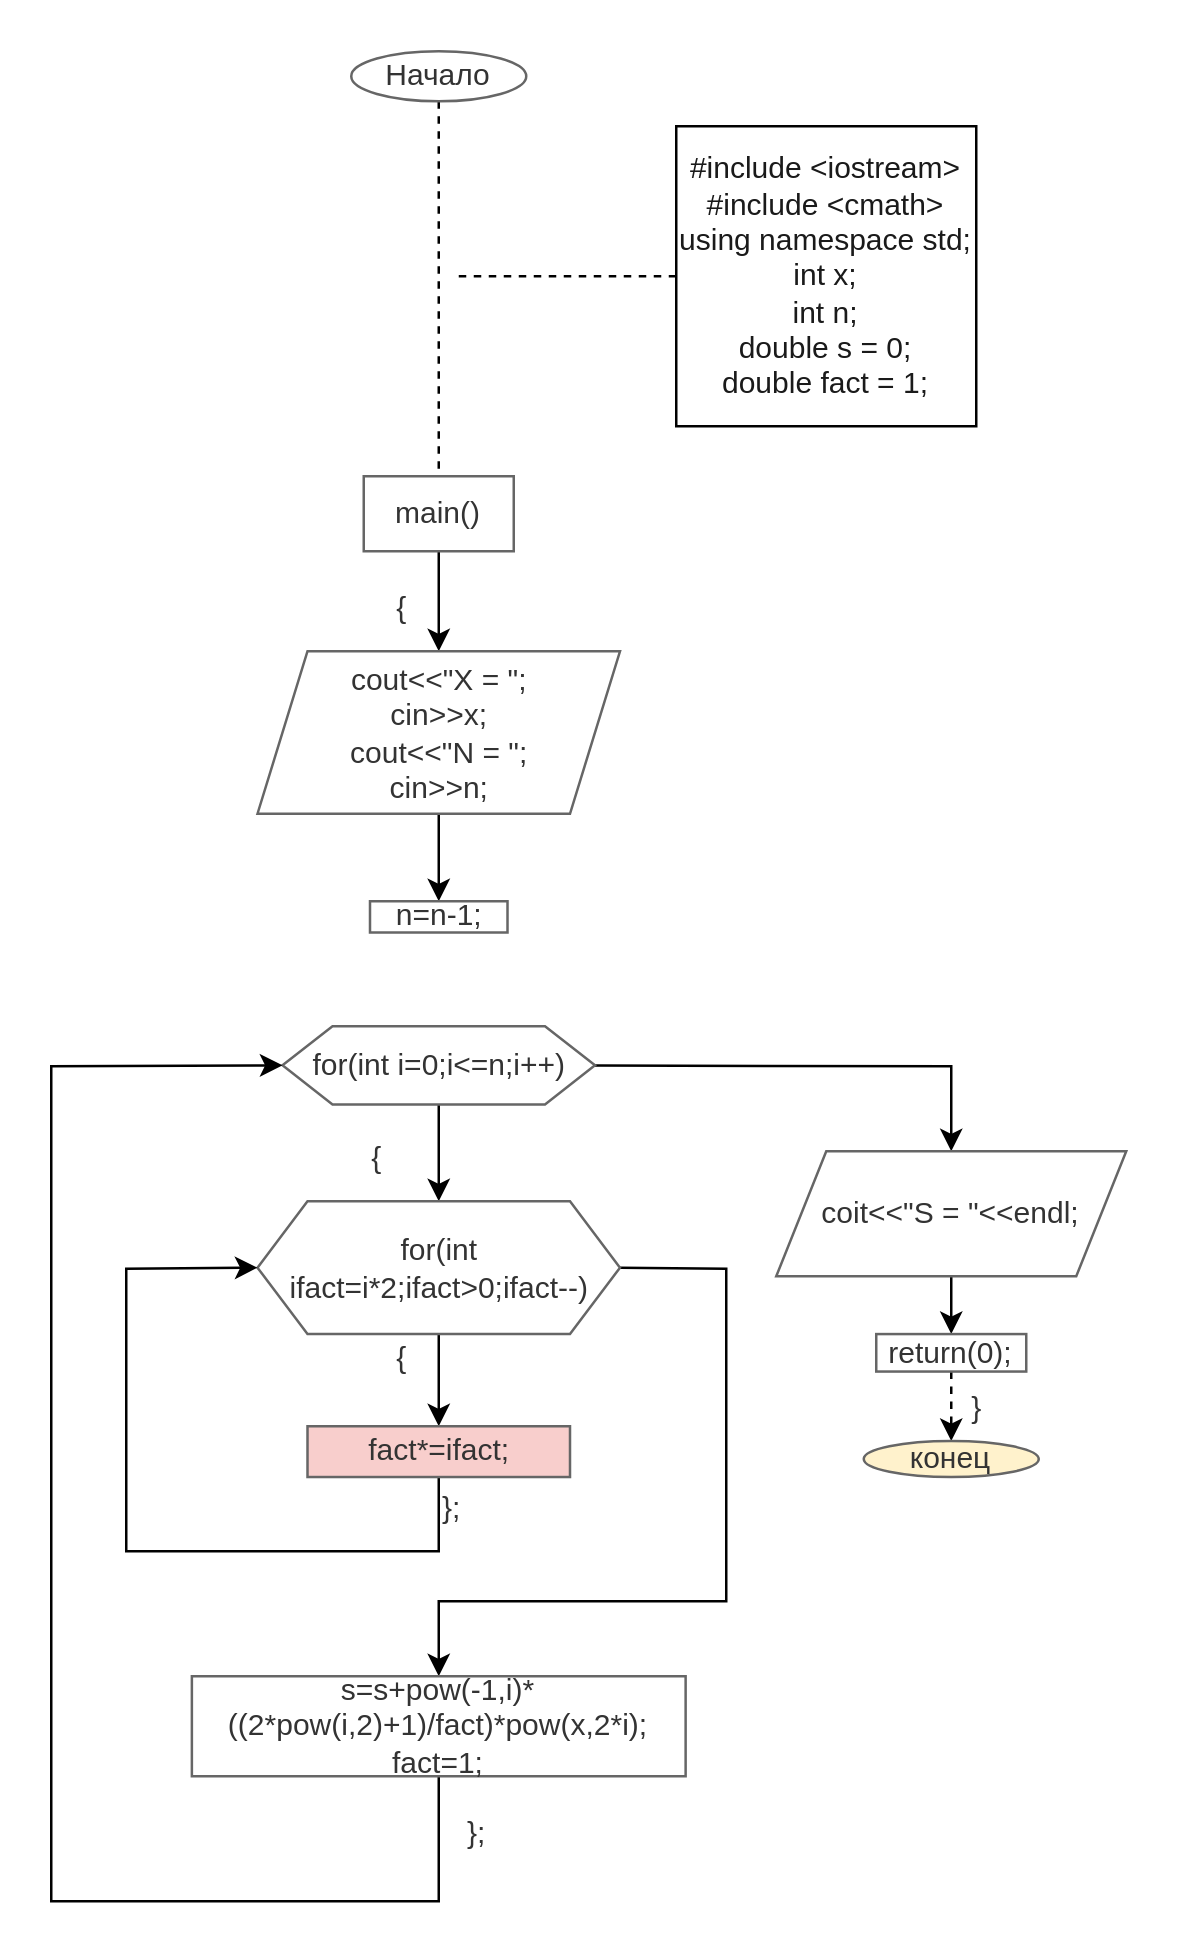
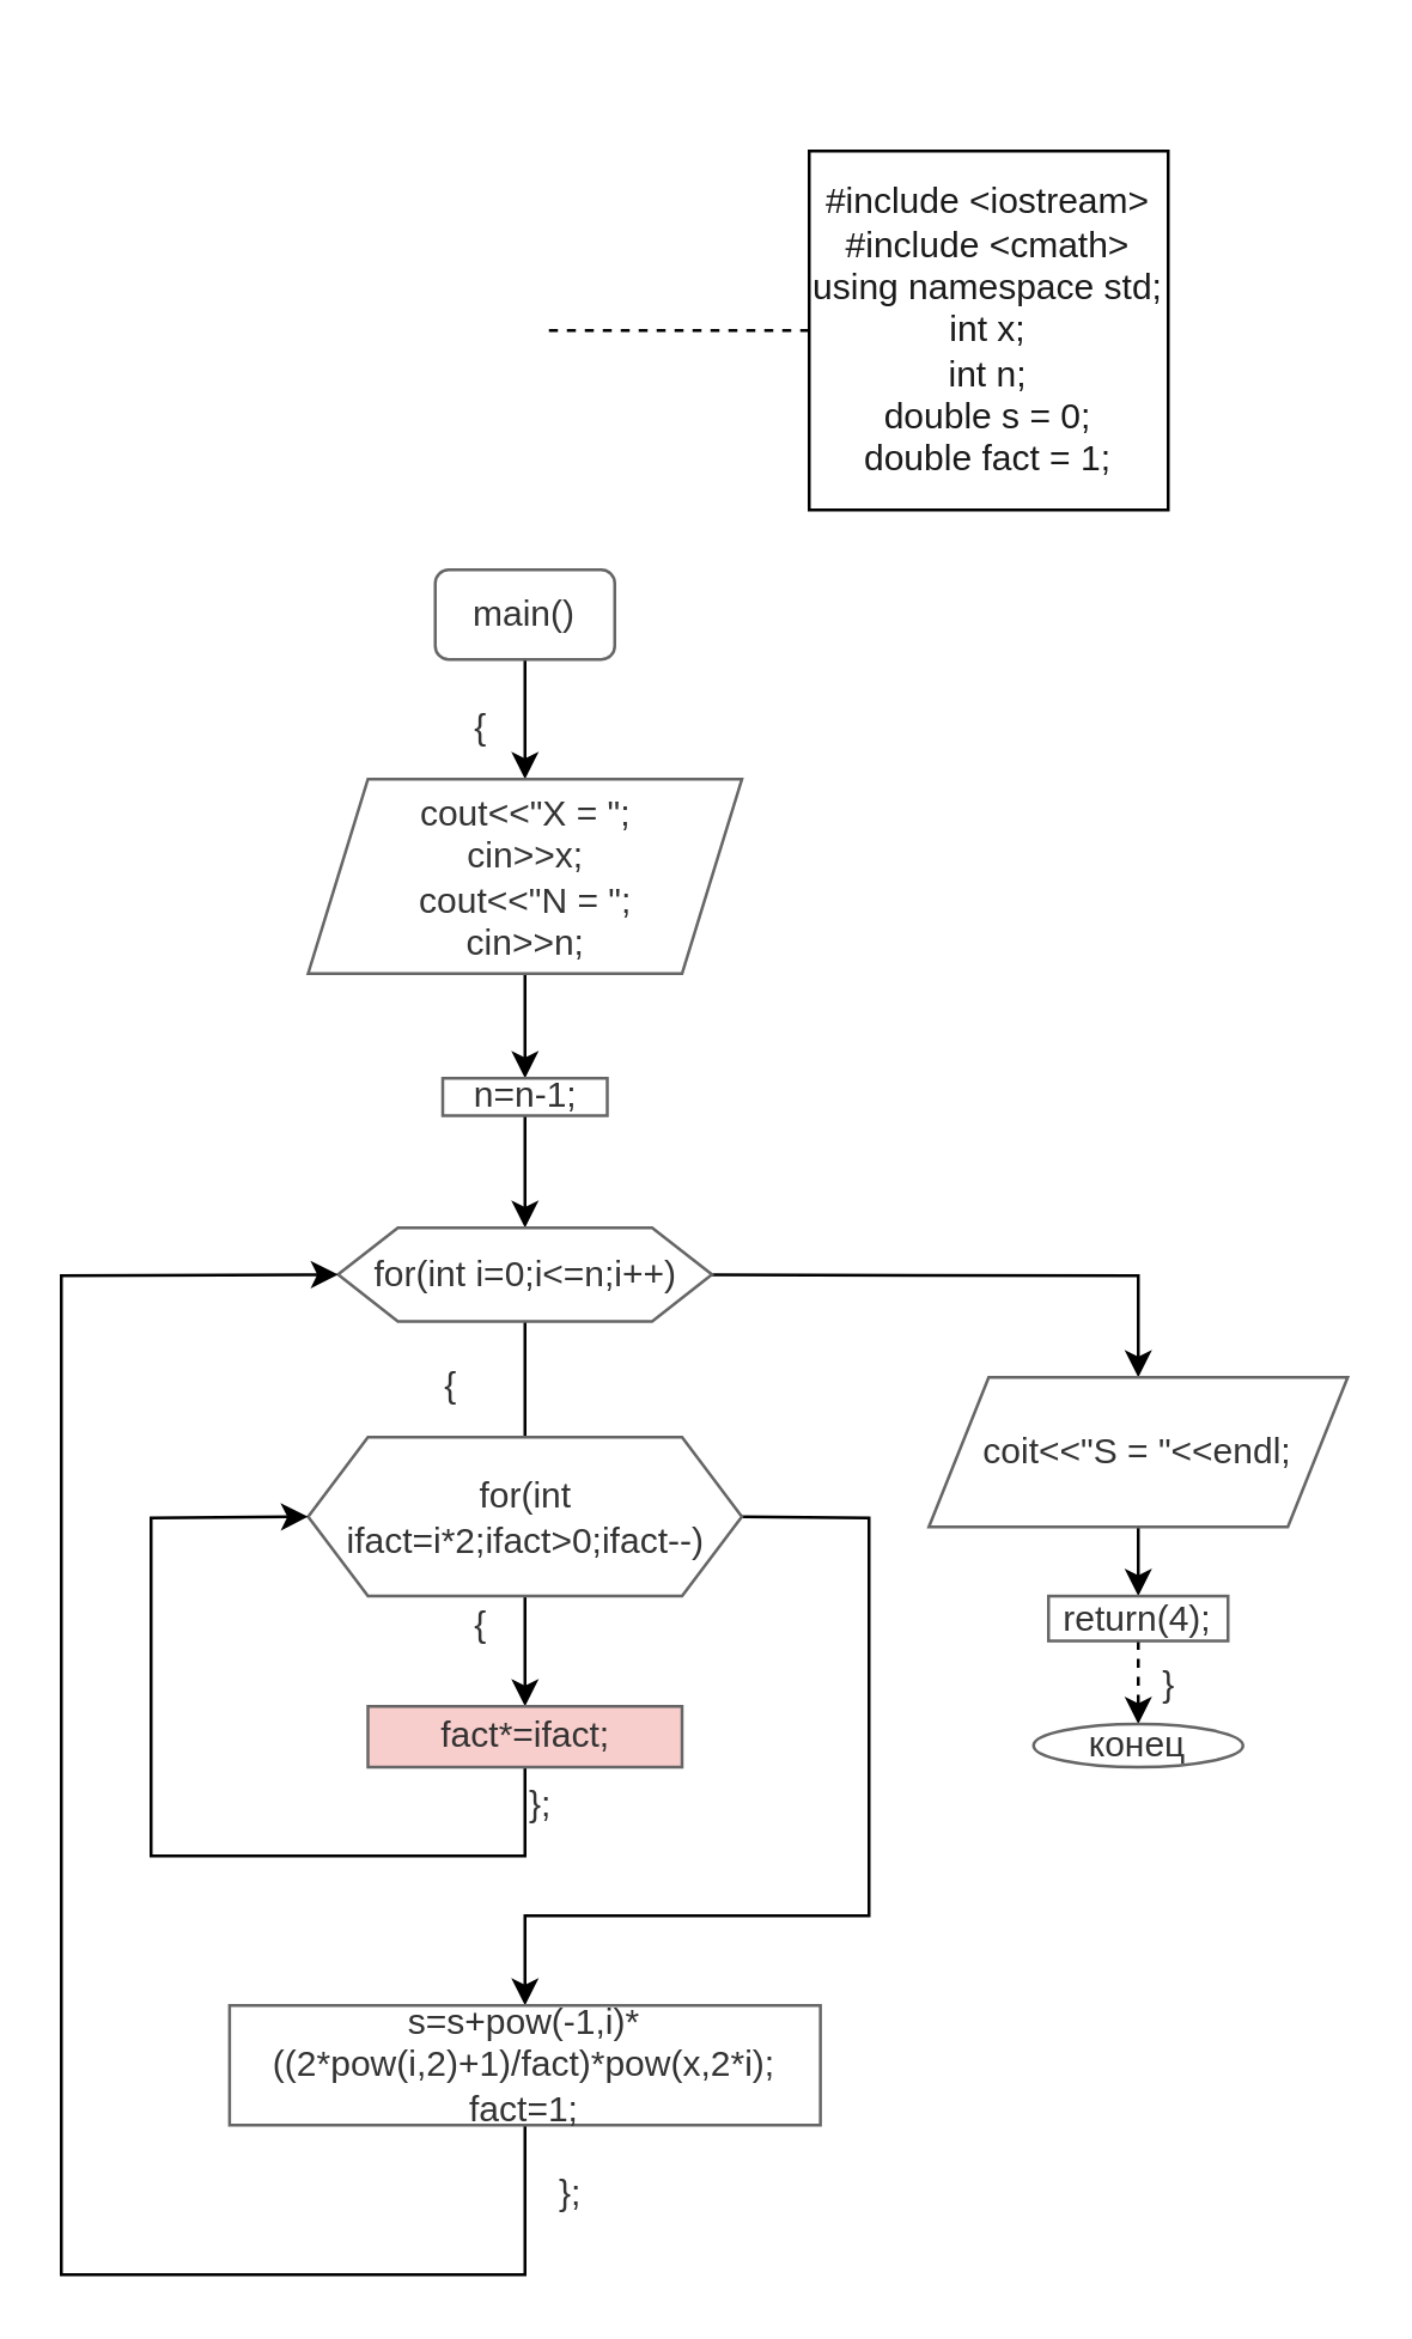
- <mxCell id="4" value="Начало" style="ellipse;whiteSpace=wrap;html=1;fillColor=#FFFFFF;strokeColor=#666666;fontColor=#333333;" vertex="1" parent="1"><mxGeometry x="140" y="20" width="70" height="20" as="geometry" /></mxCell>
- <mxCell id="3" style="edgeStyle=none;rounded=0;orthogonalLoop=1;jettySize=auto;html=1;exitX=0.5;exitY=1;exitDx=0;exitDy=0;entryX=0.5;entryY=0;entryDx=0;entryDy=0;dashed=1;strokeColor=#000000;align=center;verticalAlign=middle;fontFamily=Helvetica;fontSize=12;fontColor=#333333;labelBackgroundColor=default;endArrow=none;" edge="1" parent="1" source="4" target="6"><mxGeometry relative="1" as="geometry" /></mxCell>
- <mxCell id="6" value="main()" style="rounded=0;whiteSpace=wrap;html=1;strokeColor=#666666;align=center;verticalAlign=middle;fontFamily=Helvetica;fontSize=12;fontColor=#333333;fillColor=#FFFFFF;" vertex="1" parent="1"><mxGeometry x="145" y="190" width="60" height="30" as="geometry" /></mxCell>
+ <mxCell id="6" value="main()" style="whiteSpace=wrap;html=1;strokeColor=#666666;align=center;verticalAlign=middle;fontFamily=Helvetica;fontSize=12;fontColor=#333333;fillColor=#FFFFFF;rounded=1;" vertex="1" parent="1"><mxGeometry x="145" y="190" width="60" height="30" as="geometry" /></mxCell>
+ <mxCell id="10" value="" style="edgeStyle=none;rounded=0;orthogonalLoop=1;jettySize=auto;html=1;strokeColor=#000000;align=center;verticalAlign=middle;fontFamily=Helvetica;fontSize=12;fontColor=#333333;labelBackgroundColor=default;startArrow=none;startFill=0;endArrow=classic;endFill=1;" edge="1" parent="1" source="11" target="14"><mxGeometry relative="1" as="geometry" /></mxCell>
- <mxCell id="12" value="" style="edgeStyle=none;rounded=0;orthogonalLoop=1;jettySize=auto;html=1;strokeColor=#000000;align=center;verticalAlign=middle;fontFamily=Helvetica;fontSize=12;fontColor=#333333;labelBackgroundColor=default;startArrow=none;startFill=0;endArrow=classic;endFill=1;" edge="1" parent="1" source="14" target="17"><mxGeometry relative="1" as="geometry" /></mxCell>
+ <mxCell id="12" value="" style="edgeStyle=none;rounded=0;orthogonalLoop=1;jettySize=auto;html=1;strokeColor=#000000;align=center;verticalAlign=middle;fontFamily=Helvetica;fontSize=12;fontColor=#333333;labelBackgroundColor=default;startArrow=none;startFill=0;endArrow=none;endFill=1;" edge="1" parent="1" source="14" target="17"><mxGeometry relative="1" as="geometry" /></mxCell>
- <mxCell id="25" value="return(0);" style="whiteSpace=wrap;html=1;fillColor=#FFFFFF;strokeColor=#666666;fontColor=#333333;rounded=0;" vertex="1" parent="1"><mxGeometry x="350" y="533.13" width="60" height="14.99" as="geometry" /></mxCell>
+ <mxCell id="25" value="return(4);" style="whiteSpace=wrap;html=1;fillColor=#FFFFFF;strokeColor=#666666;fontColor=#333333;rounded=0;" vertex="1" parent="1"><mxGeometry x="350" y="533.13" width="60" height="14.99" as="geometry" /></mxCell>
- <mxCell id="26" value="конец" style="ellipse;whiteSpace=wrap;html=1;fillColor=#fff2cc;strokeColor=#666666;fontColor=#333333;rounded=0;" vertex="1" parent="1"><mxGeometry x="345" y="575.92" width="70" height="14.39" as="geometry" /></mxCell>
+ <mxCell id="26" value="конец" style="ellipse;whiteSpace=wrap;html=1;fillColor=#FFFFFF;strokeColor=#666666;fontColor=#333333;rounded=0;" vertex="1" parent="1"><mxGeometry x="345" y="575.92" width="70" height="14.39" as="geometry" /></mxCell>
